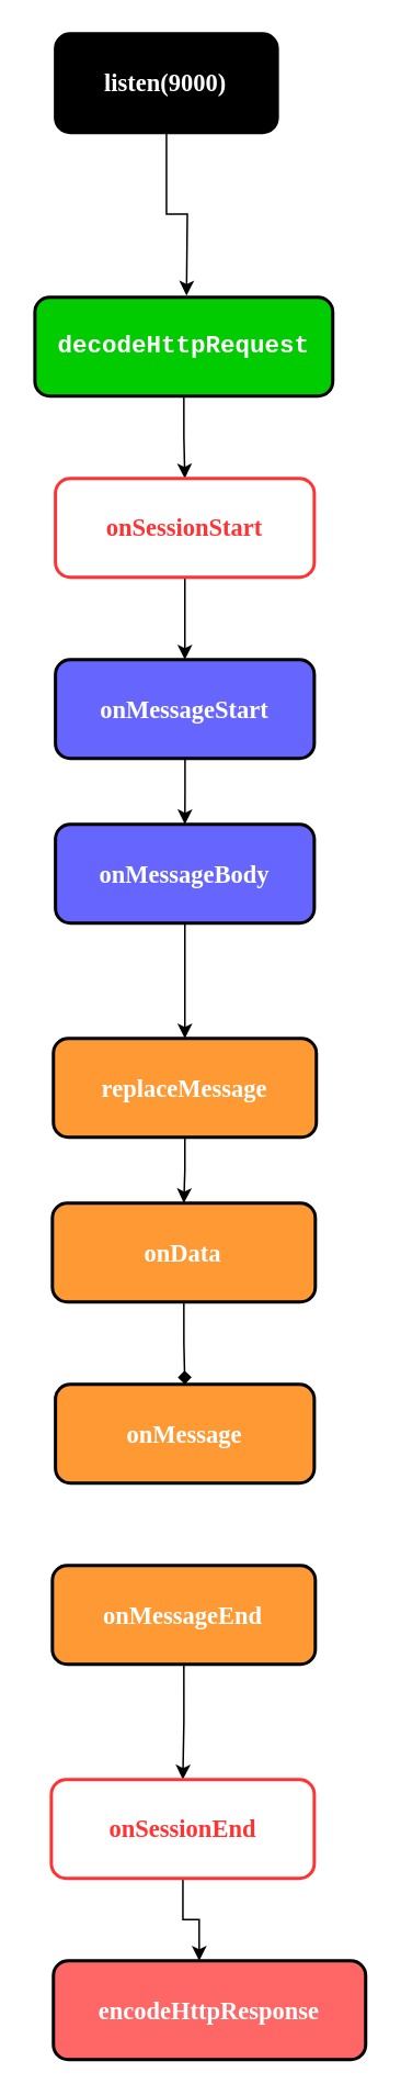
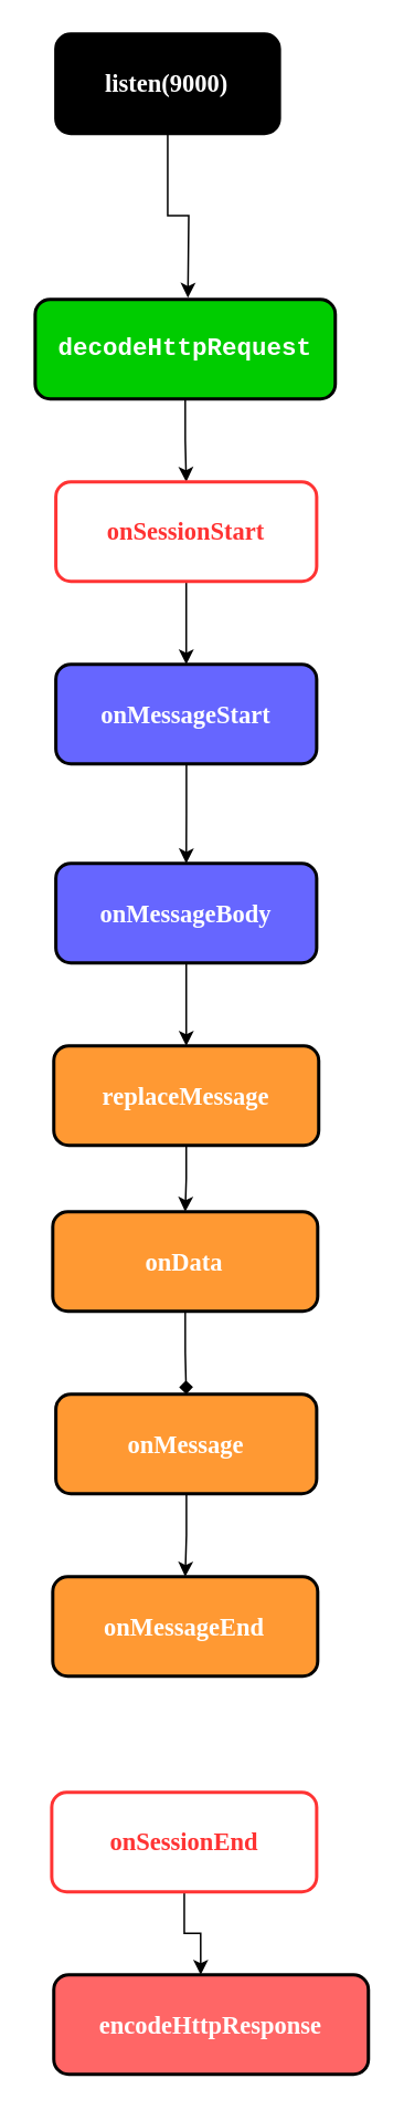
- <mxCell id="12" value="&lt;h5&gt;&lt;font color=&quot;#ffffff&quot; style=&quot;font-size: 15px&quot; face=&quot;Comic Sans MS&quot;&gt;onMessageBody&lt;/font&gt;&lt;br&gt;&lt;/h5&gt;" style="rounded=1;whiteSpace=wrap;html=1;fillColor=#6666FF;strokeWidth=2;" vertex="1" parent="1"><mxGeometry x="33.25" y="500" width="157.5" height="60" as="geometry" /></mxCell>
+ <mxCell id="12" value="&lt;h5&gt;&lt;font color=&quot;#ffffff&quot; style=&quot;font-size: 15px&quot; face=&quot;Comic Sans MS&quot;&gt;onMessageBody&lt;/font&gt;&lt;br&gt;&lt;/h5&gt;" style="rounded=1;whiteSpace=wrap;html=1;fillColor=#6666FF;strokeWidth=2;" vertex="1" parent="1"><mxGeometry x="33.25" y="520" width="157.5" height="60" as="geometry" /></mxCell>
+ <mxCell id="15" style="edgeStyle=orthogonalEdgeStyle;rounded=0;orthogonalLoop=1;jettySize=auto;html=1;entryX=0.5;entryY=0;entryDx=0;entryDy=0;" edge="1" parent="1" source="16" target="18"><mxGeometry relative="1" as="geometry" /></mxCell>
- <mxCell id="17" style="edgeStyle=orthogonalEdgeStyle;rounded=0;orthogonalLoop=1;jettySize=auto;html=1;exitX=0.5;exitY=1;exitDx=0;exitDy=0;entryX=0.5;entryY=0;entryDx=0;entryDy=0;" edge="1" parent="1" source="18" target="20"><mxGeometry relative="1" as="geometry" /></mxCell>
